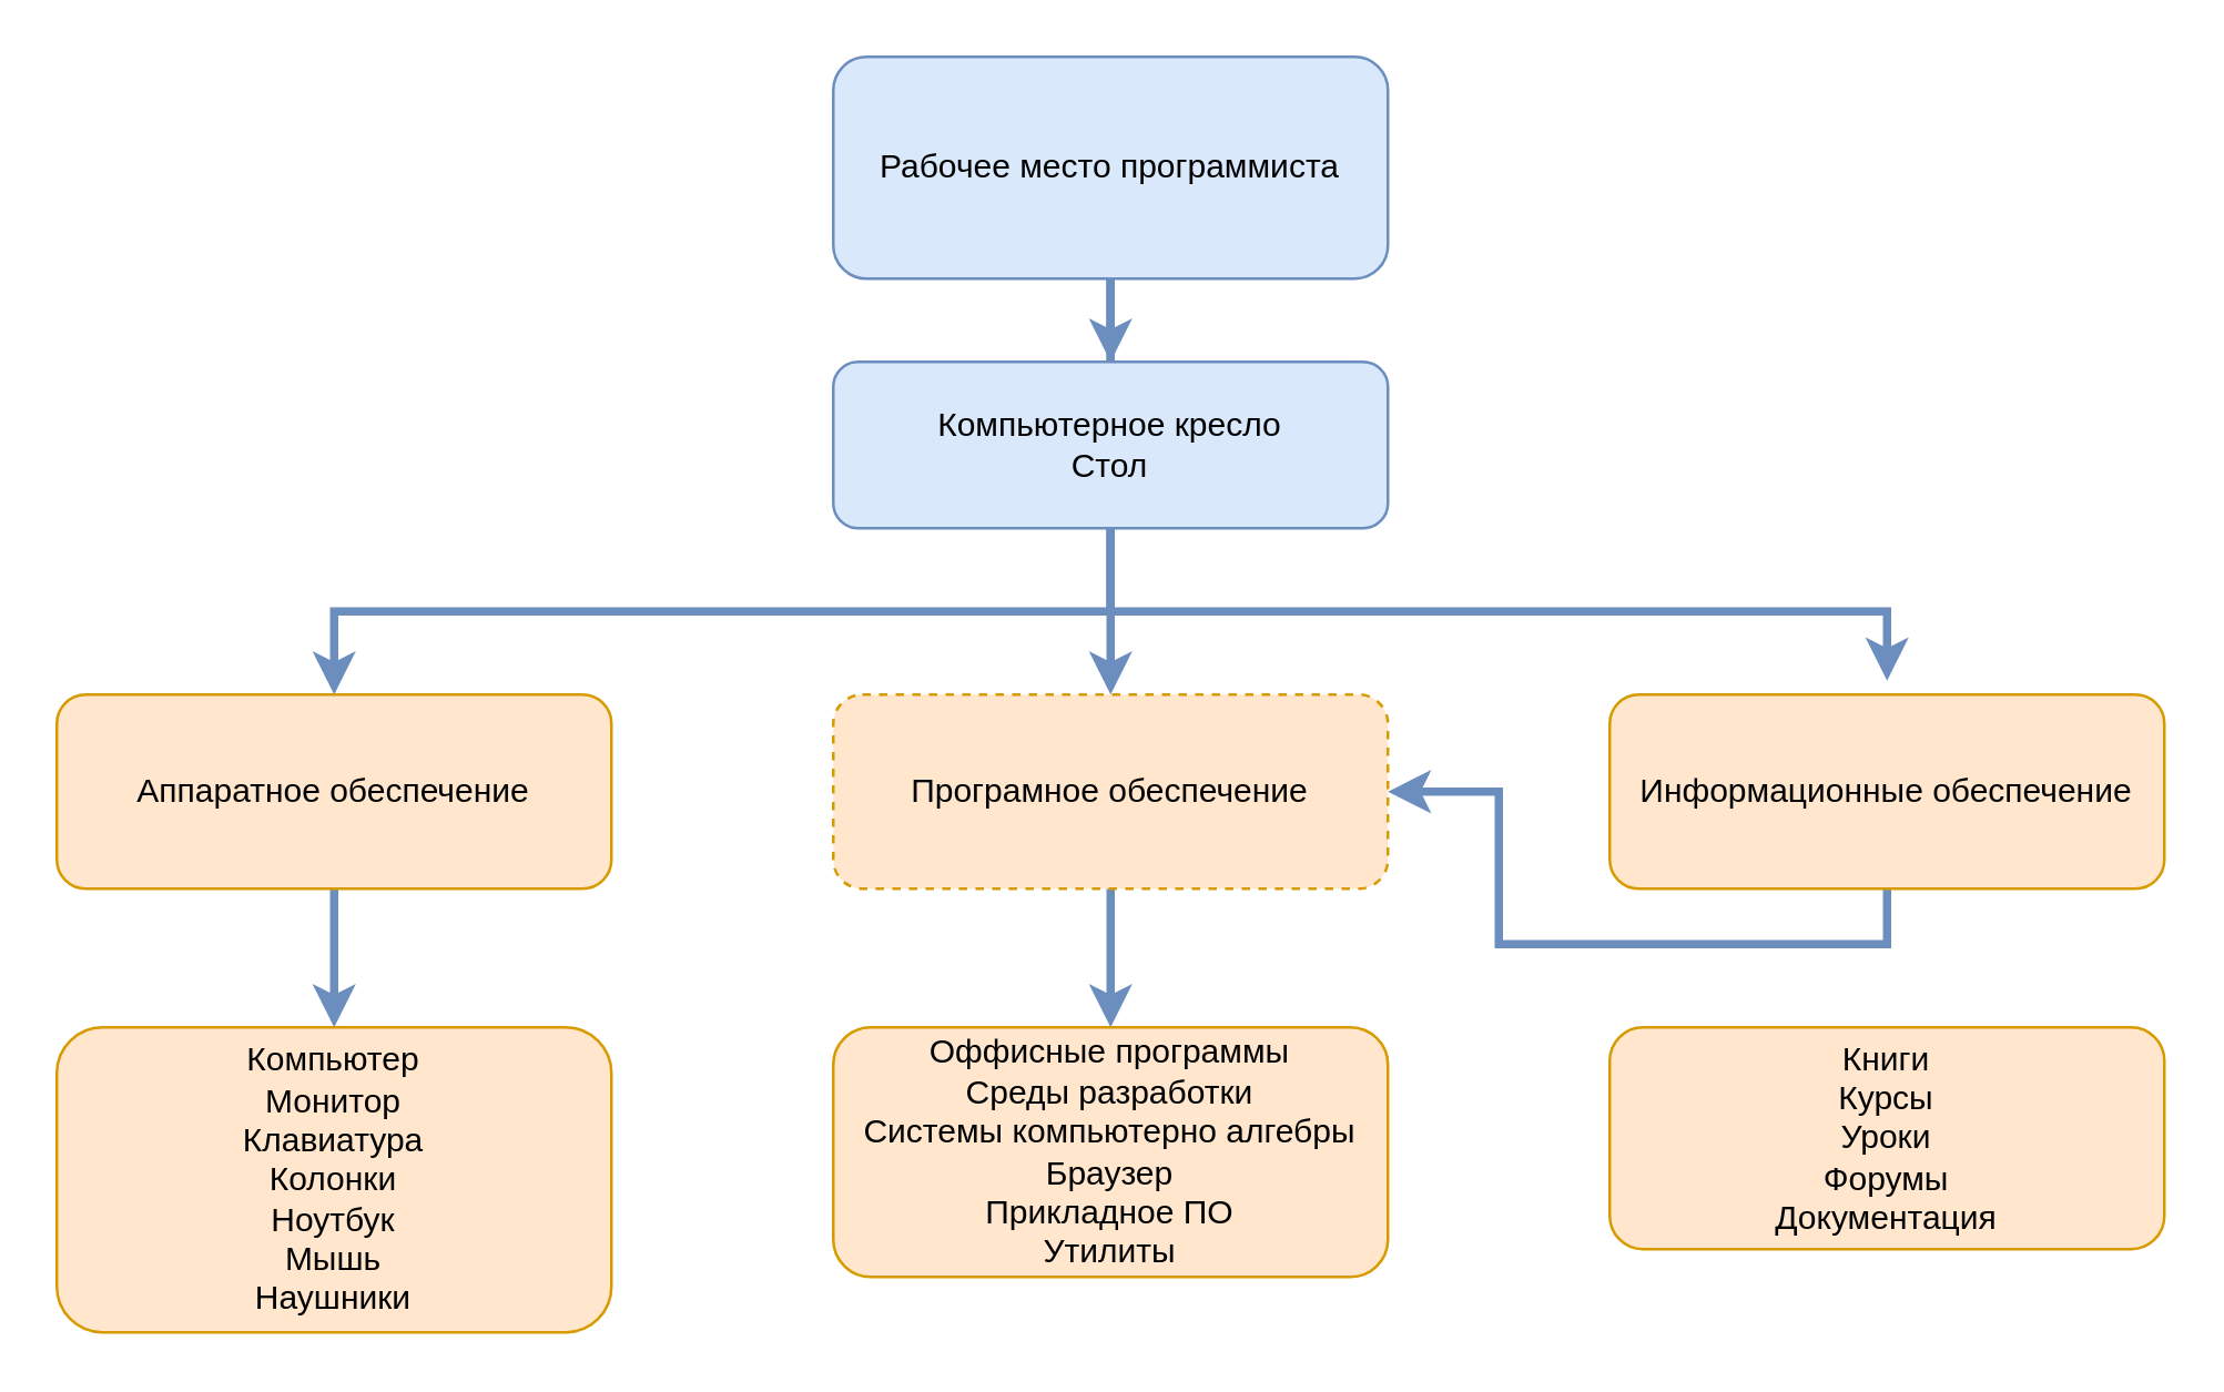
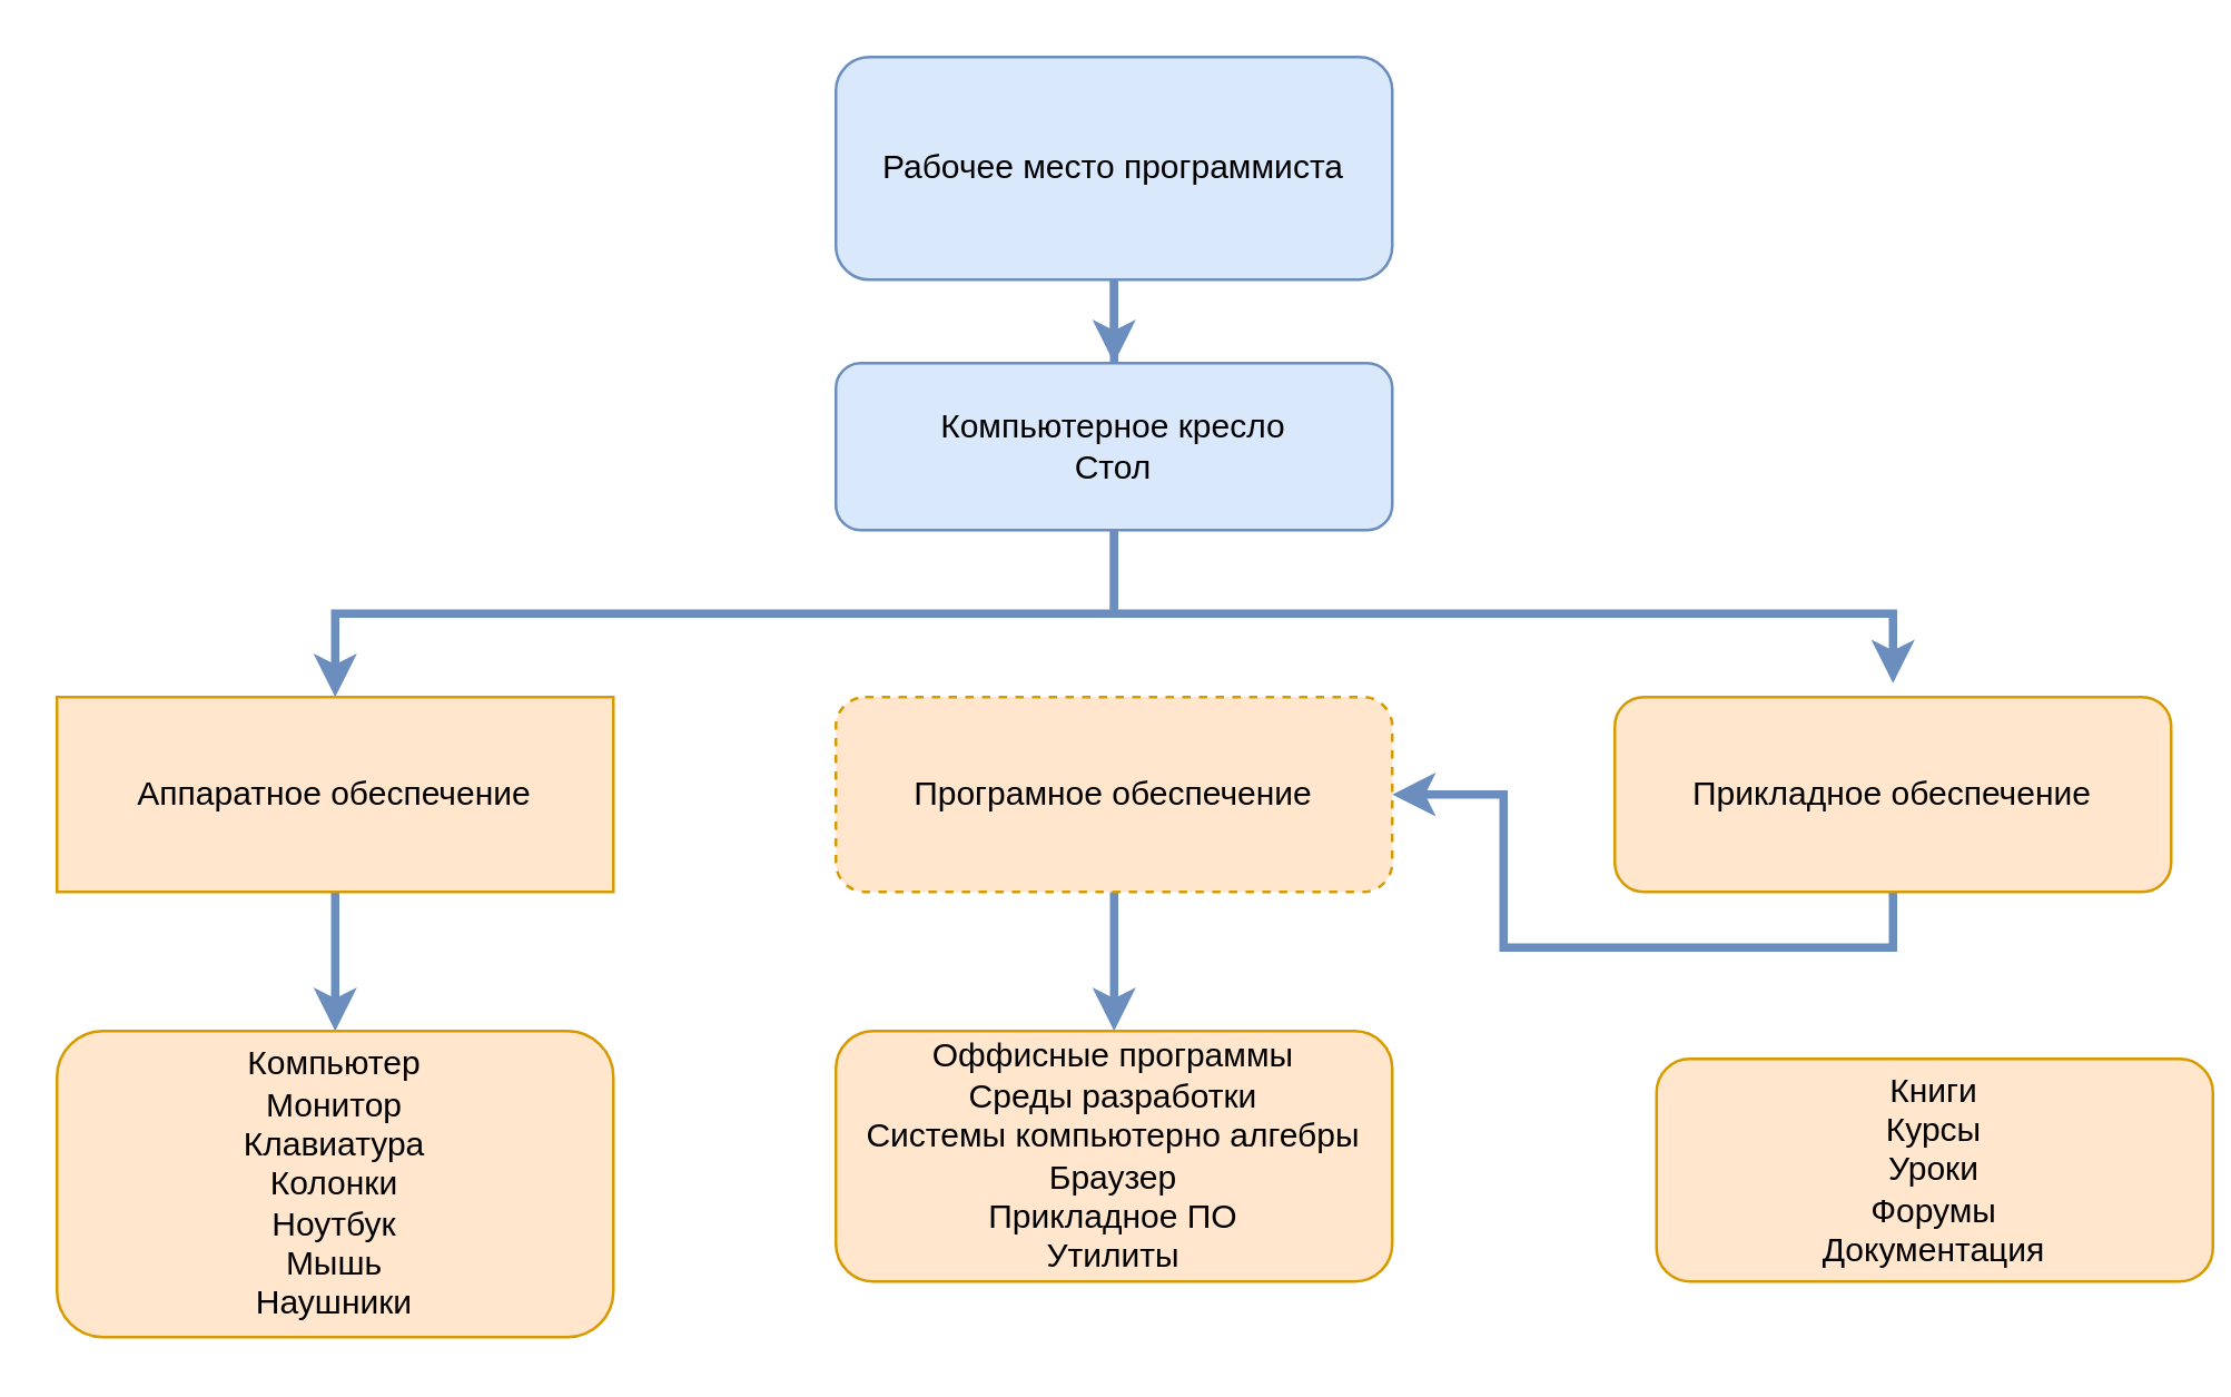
- <mxCell id="2" style="edgeStyle=orthogonalEdgeStyle;rounded=0;orthogonalLoop=1;jettySize=auto;html=1;exitX=0.5;exitY=1;exitDx=0;exitDy=0;strokeWidth=3;fillColor=#dae8fc;strokeColor=#6c8ebf;curved=1;" parent="1" source="6" target="12" edge="1"><mxGeometry relative="1" as="geometry" /></mxCell>
- <mxCell id="8" value="Аппаратное обеспечение" style="rounded=1;whiteSpace=wrap;html=1;fillColor=#ffe6cc;strokeColor=#d79b00;" parent="1" vertex="1"><mxGeometry x="20" y="250" width="200" height="70" as="geometry" /></mxCell>
+ <mxCell id="8" value="Аппаратное обеспечение" style="whiteSpace=wrap;html=1;fillColor=#ffe6cc;strokeColor=#d79b00;rounded=0;" parent="1" vertex="1"><mxGeometry x="20" y="250" width="200" height="70" as="geometry" /></mxCell>
- <mxCell id="10" value="Информационные обеспечение" style="rounded=1;whiteSpace=wrap;html=1;fillColor=#ffe6cc;strokeColor=#d79b00;" parent="1" vertex="1"><mxGeometry x="580" y="250" width="200" height="70" as="geometry" /></mxCell>
+ <mxCell id="10" value="Прикладное обеспечение" style="rounded=1;whiteSpace=wrap;html=1;fillColor=#ffe6cc;strokeColor=#d79b00;" parent="1" vertex="1"><mxGeometry x="580" y="250" width="200" height="70" as="geometry" /></mxCell>
- <mxCell id="15" value="Книги&lt;br&gt;Курсы&lt;br&gt;Уроки&lt;br&gt;Форумы&lt;br&gt;Документация" style="rounded=1;whiteSpace=wrap;html=1;fillColor=#ffe6cc;strokeColor=#d79b00;" parent="1" vertex="1"><mxGeometry x="580" y="370" width="200" height="80" as="geometry" /></mxCell>
+ <mxCell id="15" value="Книги&lt;br&gt;Курсы&lt;br&gt;Уроки&lt;br&gt;Форумы&lt;br&gt;Документация" style="rounded=1;whiteSpace=wrap;html=1;fillColor=#ffe6cc;strokeColor=#d79b00;" parent="1" vertex="1"><mxGeometry x="595" y="380" width="200" height="80" as="geometry" /></mxCell>
